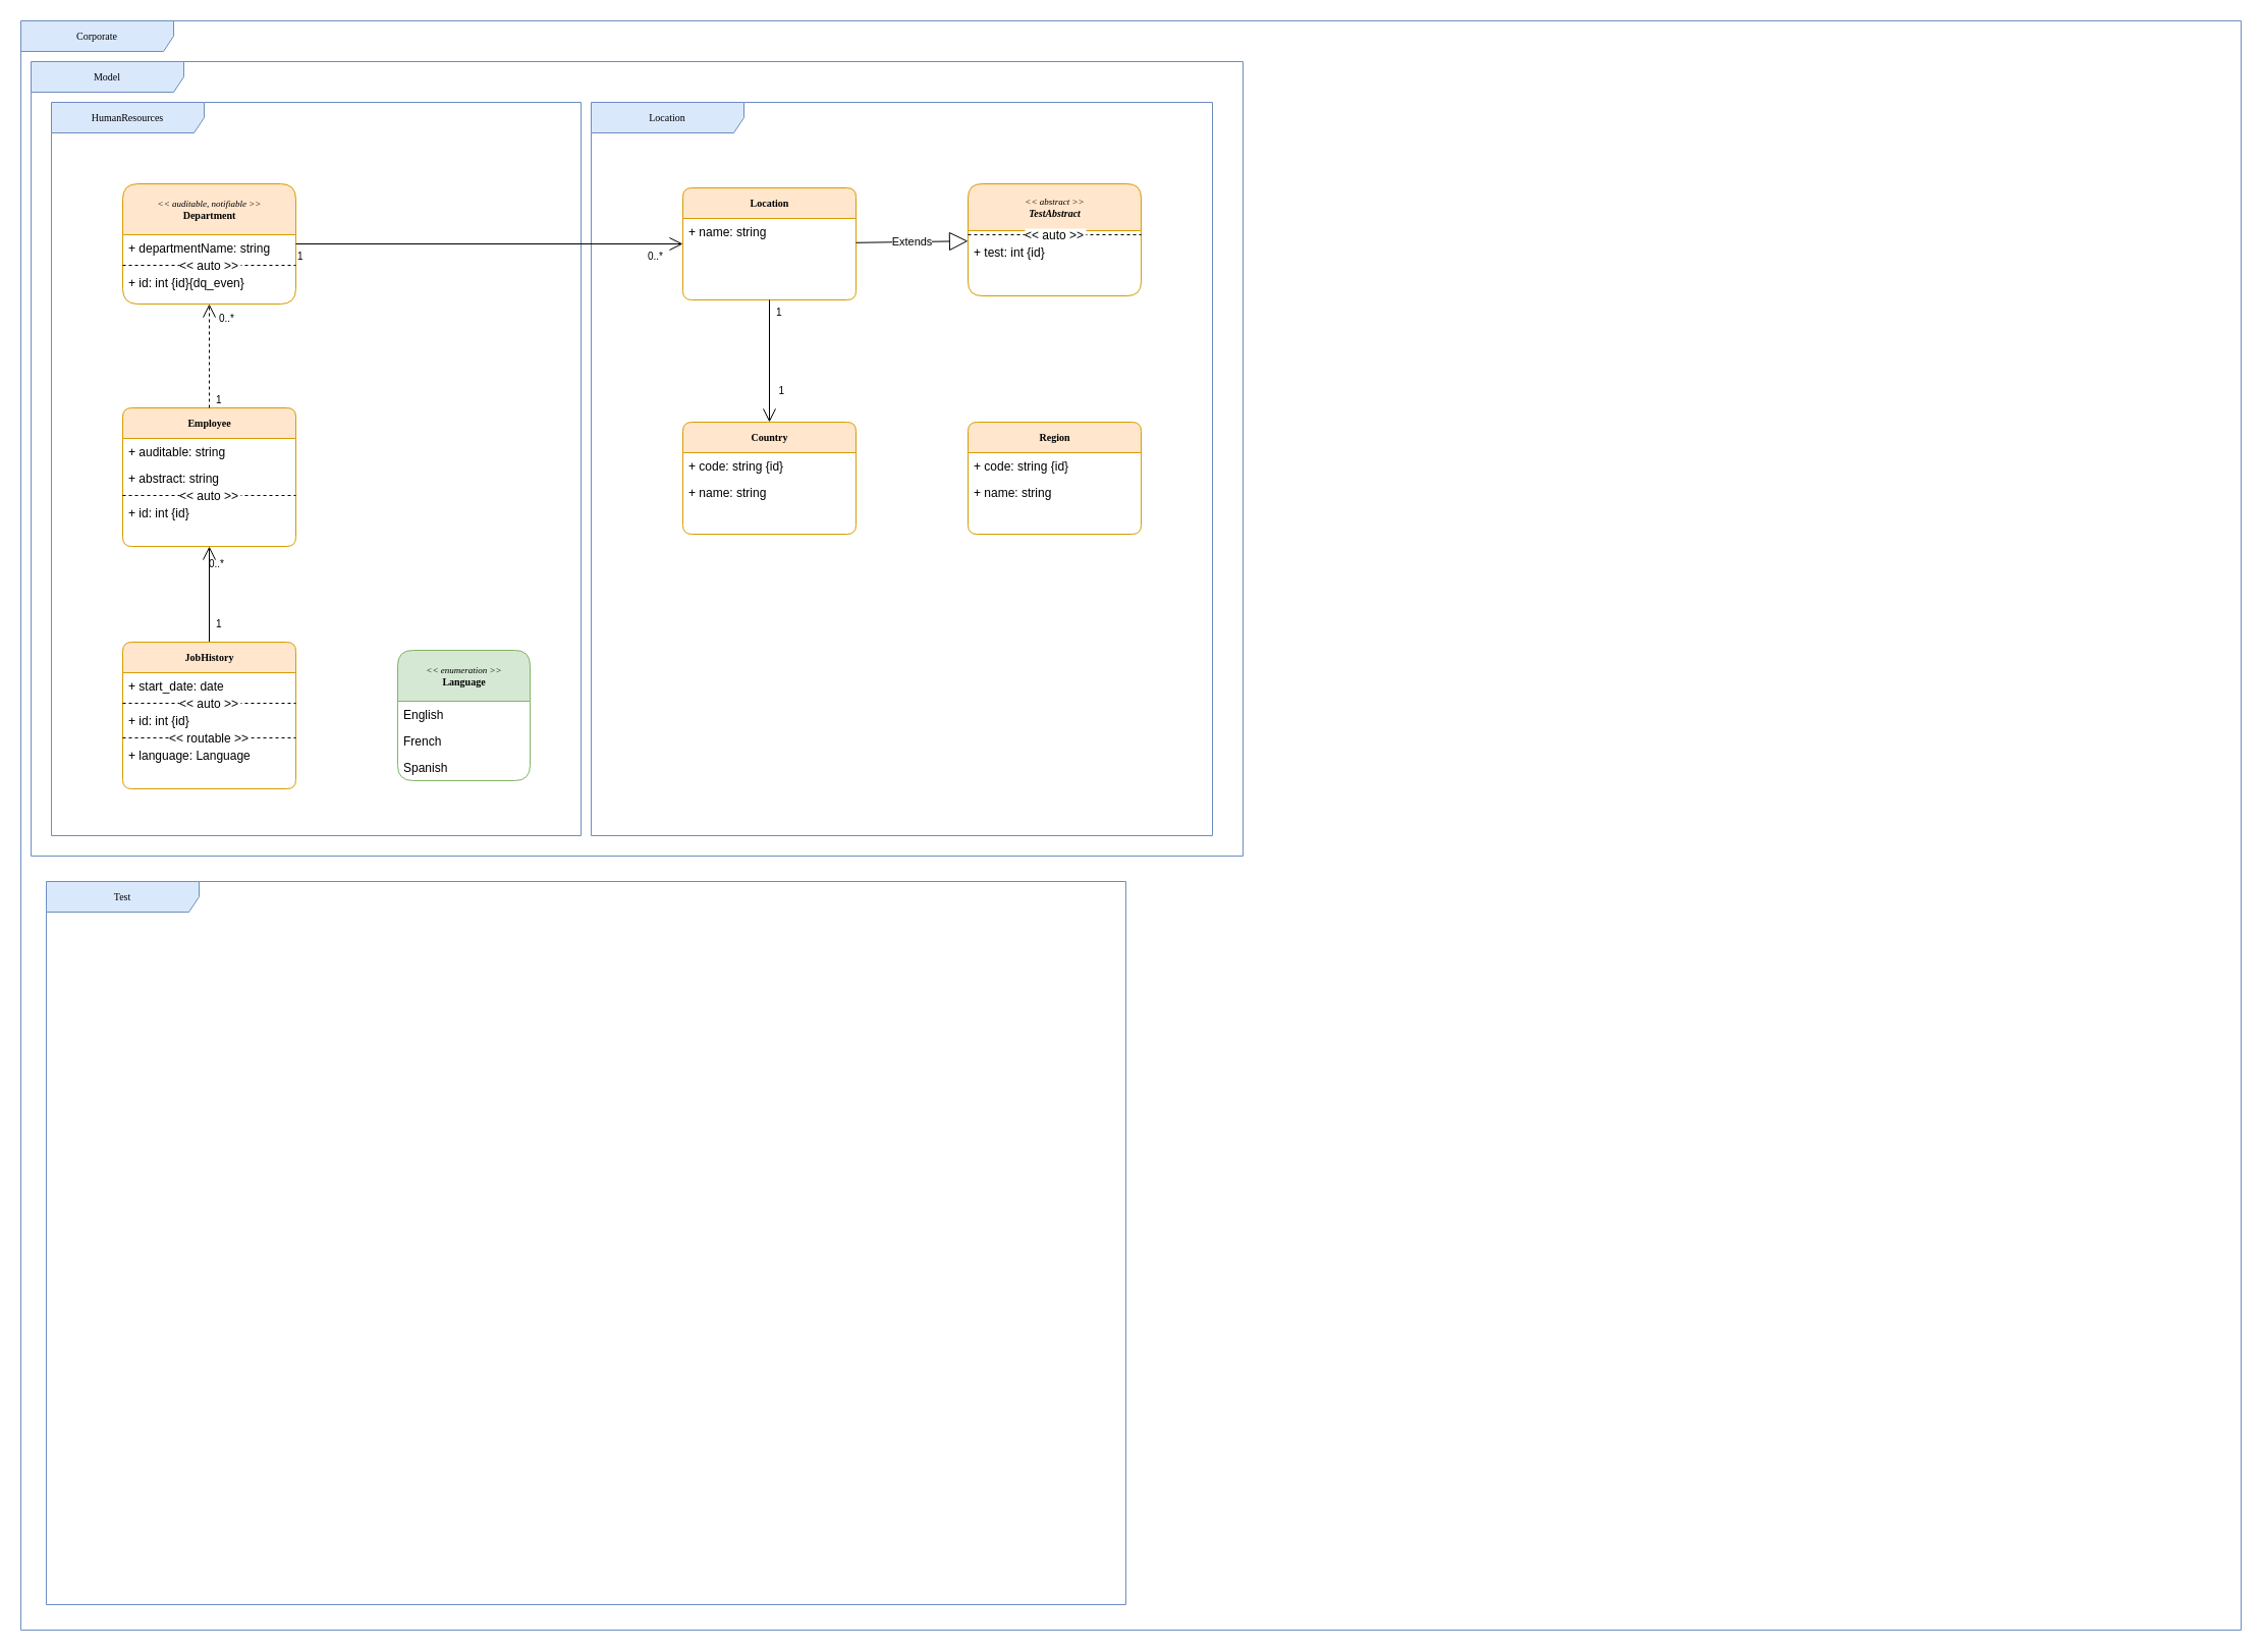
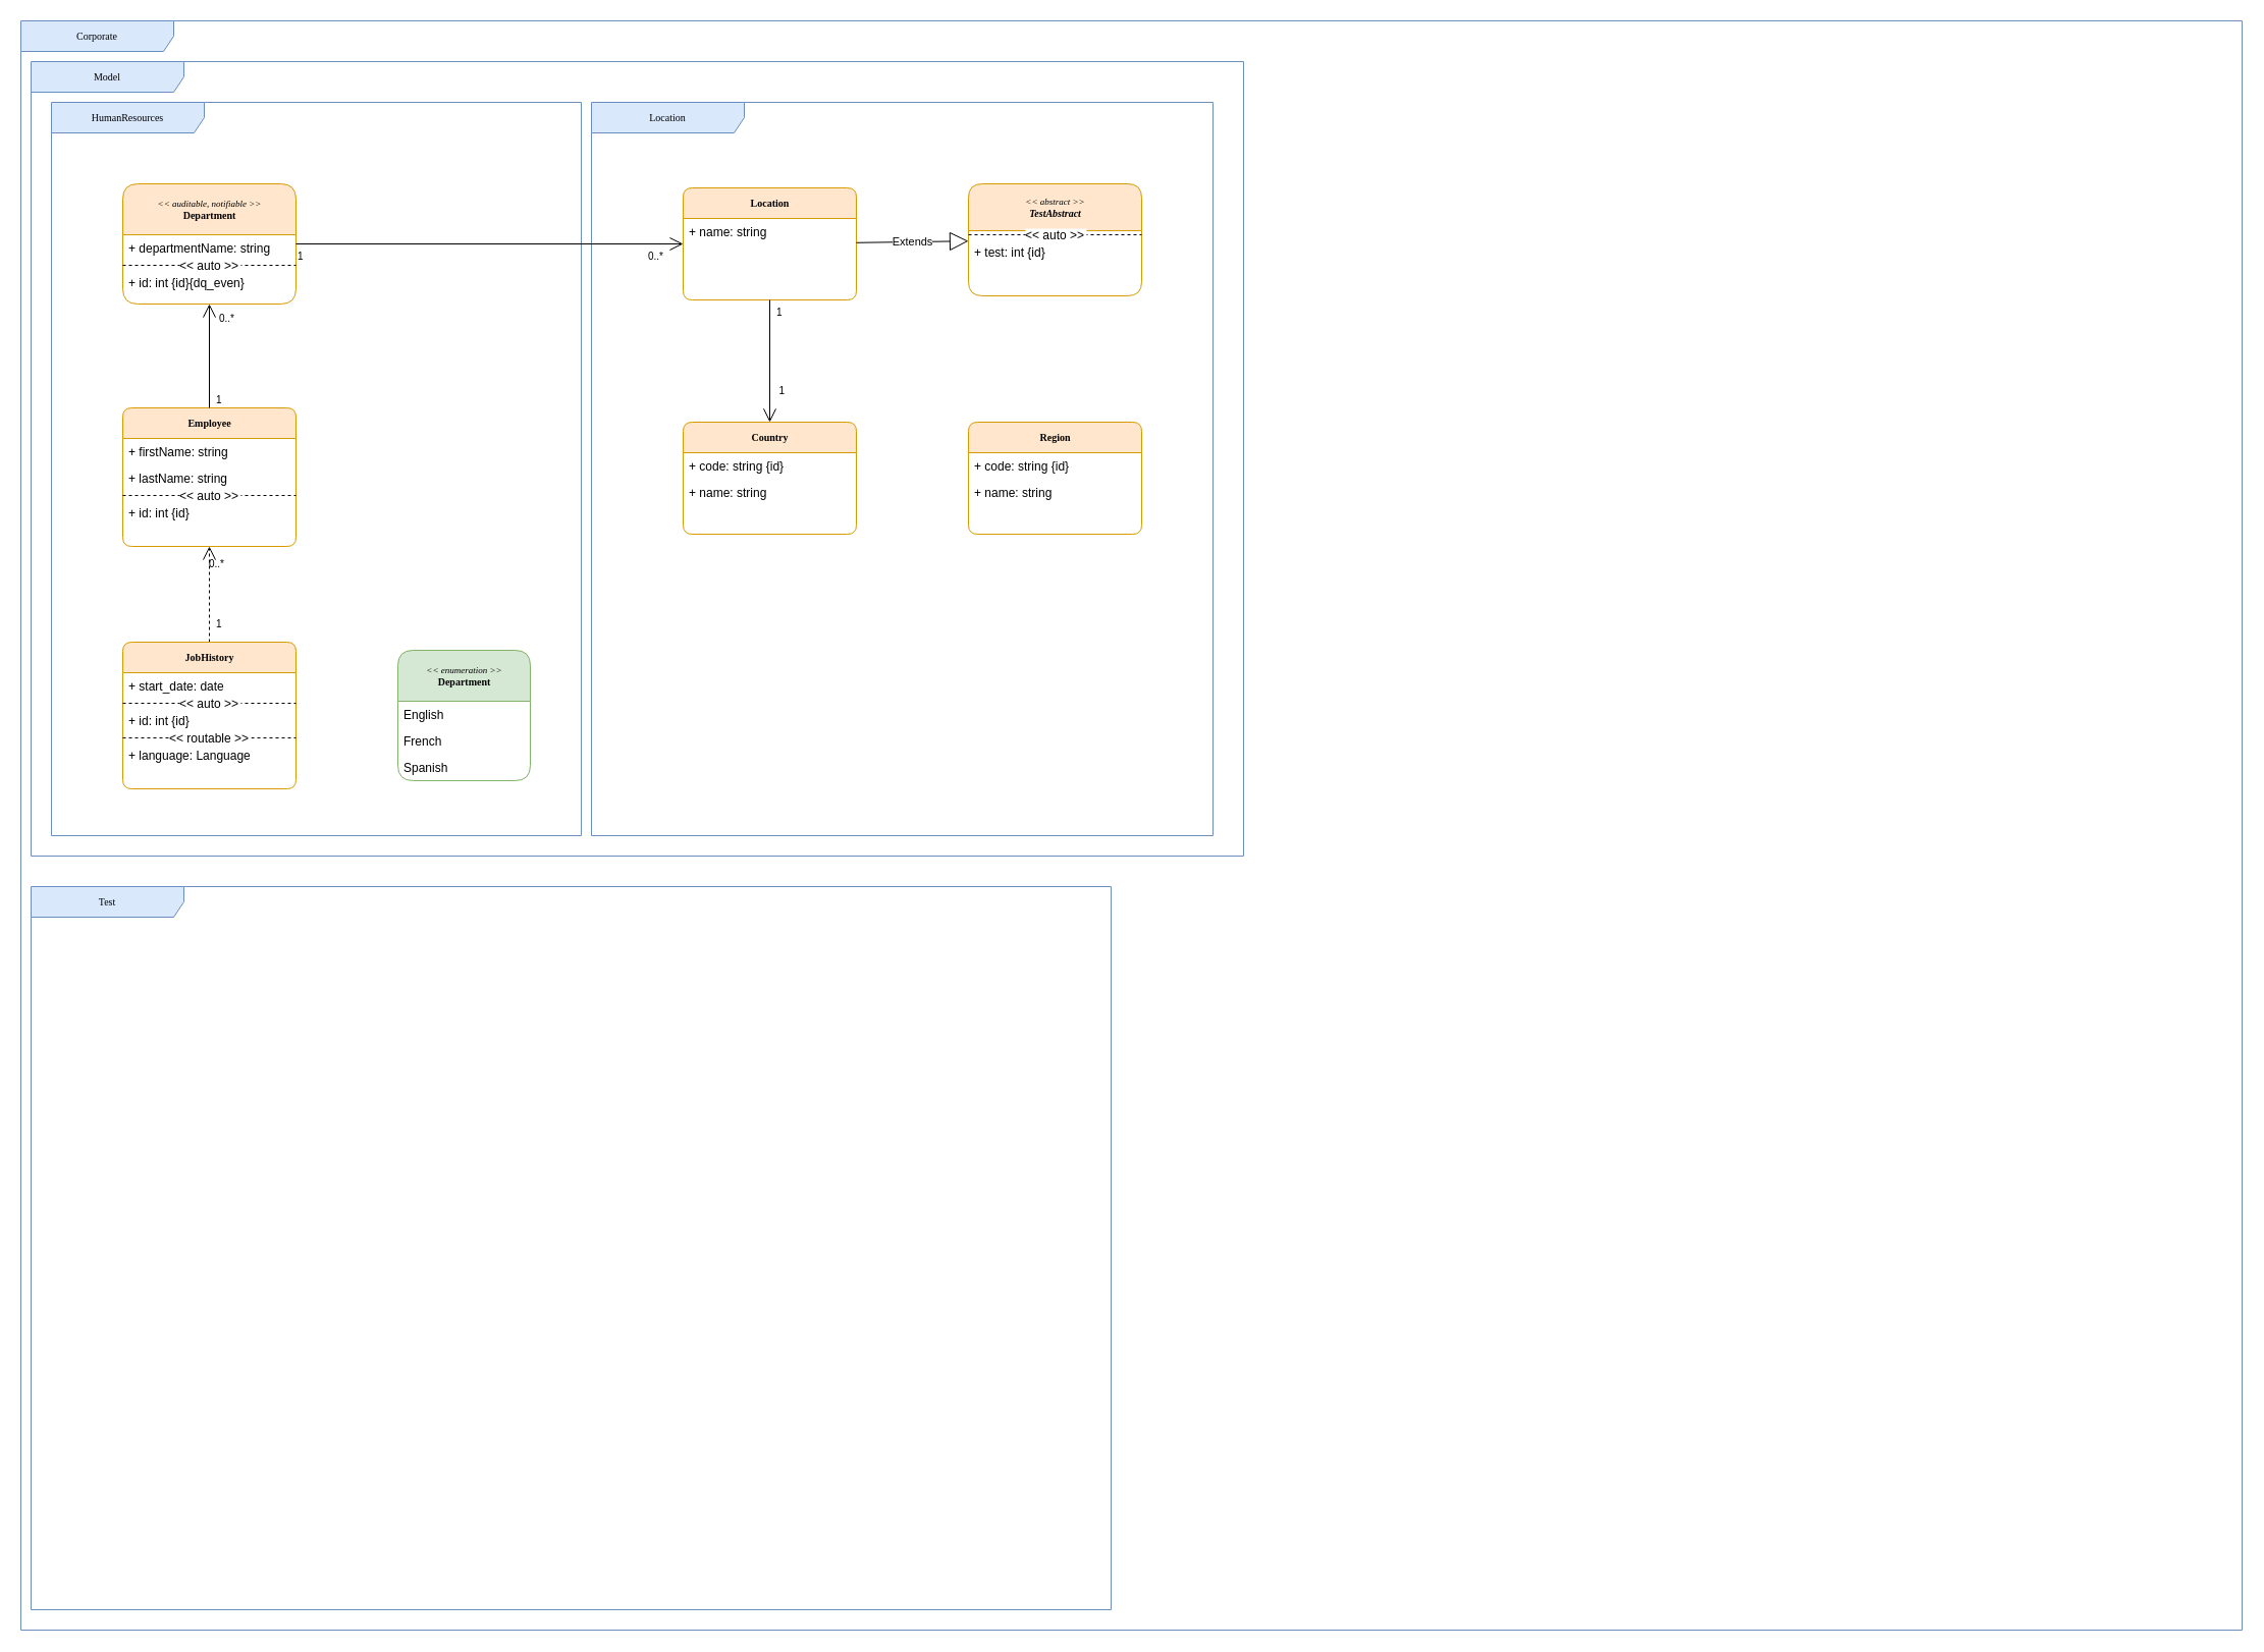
- <mxCell id="14" value="" style="verticalAlign=bottom;html=1;endArrow=open;edgeStyle=orthogonalEdgeStyle;comic=0;endFill=0;endSize=11;dashed=1;" parent="4" source="9" target="5" edge="1"><mxGeometry relative="1" as="geometry"><mxPoint x="180" y="230" as="sourcePoint" /><mxPoint x="310" y="230" as="targetPoint" /></mxGeometry></mxCell>
+ <mxCell id="14" value="" style="verticalAlign=bottom;html=1;endArrow=open;edgeStyle=orthogonalEdgeStyle;comic=0;endFill=0;endSize=11;" parent="4" source="9" target="5" edge="1"><mxGeometry relative="1" as="geometry"><mxPoint x="180" y="230" as="sourcePoint" /><mxPoint x="310" y="230" as="targetPoint" /></mxGeometry></mxCell>
- <mxCell id="10" value="&lt;div&gt;+ auditable: string&lt;/div&gt;" style="text;html=1;strokeColor=none;fillColor=none;align=left;verticalAlign=top;spacingLeft=4;spacingRight=4;whiteSpace=wrap;overflow=hidden;rotatable=0;points=[[0,0.5],[1,0.5]];portConstraint=eastwest;rounded=1;" parent="9" vertex="1"><mxGeometry y="30" width="170" height="26" as="geometry" /></mxCell>
+ <mxCell id="10" value="&lt;div&gt;+ firstName: string&lt;/div&gt;" style="text;html=1;strokeColor=none;fillColor=none;align=left;verticalAlign=top;spacingLeft=4;spacingRight=4;whiteSpace=wrap;overflow=hidden;rotatable=0;points=[[0,0.5],[1,0.5]];portConstraint=eastwest;rounded=1;" parent="9" vertex="1"><mxGeometry y="30" width="170" height="26" as="geometry" /></mxCell>
- <mxCell id="11" value="&lt;div&gt;+ abstract: string&lt;/div&gt;" style="text;html=1;strokeColor=none;fillColor=none;align=left;verticalAlign=top;spacingLeft=4;spacingRight=4;whiteSpace=wrap;overflow=hidden;rotatable=0;points=[[0,0.5],[1,0.5]];portConstraint=eastwest;rounded=1;" parent="9" vertex="1"><mxGeometry y="56" width="170" height="26" as="geometry" /></mxCell>
+ <mxCell id="11" value="&lt;div&gt;+ lastName: string&lt;/div&gt;" style="text;html=1;strokeColor=none;fillColor=none;align=left;verticalAlign=top;spacingLeft=4;spacingRight=4;whiteSpace=wrap;overflow=hidden;rotatable=0;points=[[0,0.5],[1,0.5]];portConstraint=eastwest;rounded=1;" parent="9" vertex="1"><mxGeometry y="56" width="170" height="26" as="geometry" /></mxCell>
- <mxCell id="19" value="" style="verticalAlign=bottom;html=1;endArrow=open;edgeStyle=orthogonalEdgeStyle;comic=0;endFill=0;endSize=11;" parent="4" source="28" target="9" edge="1"><mxGeometry relative="1" as="geometry"><mxPoint x="250" y="460" as="sourcePoint" /><mxPoint x="380" y="460" as="targetPoint" /></mxGeometry></mxCell>
+ <mxCell id="19" value="" style="verticalAlign=bottom;html=1;endArrow=open;edgeStyle=orthogonalEdgeStyle;comic=0;endFill=0;endSize=11;dashed=1;" parent="4" source="28" target="9" edge="1"><mxGeometry relative="1" as="geometry"><mxPoint x="250" y="460" as="sourcePoint" /><mxPoint x="380" y="460" as="targetPoint" /></mxGeometry></mxCell>
- <mxCell id="24" value="&lt;div&gt;&lt;font size=&quot;1&quot;&gt;&lt;i style=&quot;font-size: 9px&quot;&gt;&amp;lt;&amp;lt; enumeration &amp;gt;&amp;gt;&lt;/i&gt;&lt;/font&gt;&lt;br&gt;&lt;/div&gt;&lt;div&gt;&lt;b&gt;Language&lt;/b&gt;&lt;/div&gt;" style="swimlane;html=1;fontStyle=0;childLayout=stackLayout;horizontal=1;startSize=50;fillColor=#d5e8d4;horizontalStack=0;resizeParent=1;resizeLast=0;collapsible=1;marginBottom=0;swimlaneFillColor=#ffffff;shadow=0;comic=0;labelBackgroundColor=none;strokeWidth=1;fontFamily=Verdana;fontSize=10;align=center;strokeColor=#82b366;arcSize=10;rounded=1;" parent="4" vertex="1"><mxGeometry x="340" y="538" width="130" height="128" as="geometry"><mxRectangle x="260" y="80" width="100" height="50" as="alternateBounds" /></mxGeometry></mxCell>
+ <mxCell id="24" value="&lt;div&gt;&lt;font size=&quot;1&quot;&gt;&lt;i style=&quot;font-size: 9px&quot;&gt;&amp;lt;&amp;lt; enumeration &amp;gt;&amp;gt;&lt;/i&gt;&lt;/font&gt;&lt;br&gt;&lt;/div&gt;&lt;div&gt;&lt;b&gt;Department&lt;/b&gt;&lt;/div&gt;" style="swimlane;html=1;fontStyle=0;childLayout=stackLayout;horizontal=1;startSize=50;fillColor=#d5e8d4;horizontalStack=0;resizeParent=1;resizeLast=0;collapsible=1;marginBottom=0;swimlaneFillColor=#ffffff;shadow=0;comic=0;labelBackgroundColor=none;strokeWidth=1;fontFamily=Verdana;fontSize=10;align=center;strokeColor=#82b366;arcSize=10;rounded=1;" parent="4" vertex="1"><mxGeometry x="340" y="538" width="130" height="128" as="geometry"><mxRectangle x="260" y="80" width="100" height="50" as="alternateBounds" /></mxGeometry></mxCell>
- <mxCell id="57" value="Test" style="shape=umlFrame;whiteSpace=wrap;html=1;rounded=0;shadow=0;comic=0;labelBackgroundColor=none;strokeWidth=1;fontFamily=Verdana;fontSize=10;align=center;editable=1;movable=0;width=150;height=30;dropTarget=1;container=1;recursiveResize=0;fillColor=#dae8fc;strokeColor=#6c8ebf;" parent="2" vertex="1"><mxGeometry x="25" y="845" width="1060" height="710" as="geometry"><mxRectangle x="10" y="860" width="100" height="20" as="alternateBounds" /></mxGeometry></mxCell>
+ <mxCell id="57" value="Test" style="shape=umlFrame;whiteSpace=wrap;html=1;rounded=0;shadow=0;comic=0;labelBackgroundColor=none;strokeWidth=1;fontFamily=Verdana;fontSize=10;align=center;editable=1;movable=0;width=150;height=30;dropTarget=1;container=1;recursiveResize=0;fillColor=#dae8fc;strokeColor=#6c8ebf;" parent="2" vertex="1"><mxGeometry x="10" y="850" width="1060" height="710" as="geometry"><mxRectangle x="10" y="860" width="100" height="20" as="alternateBounds" /></mxGeometry></mxCell>
